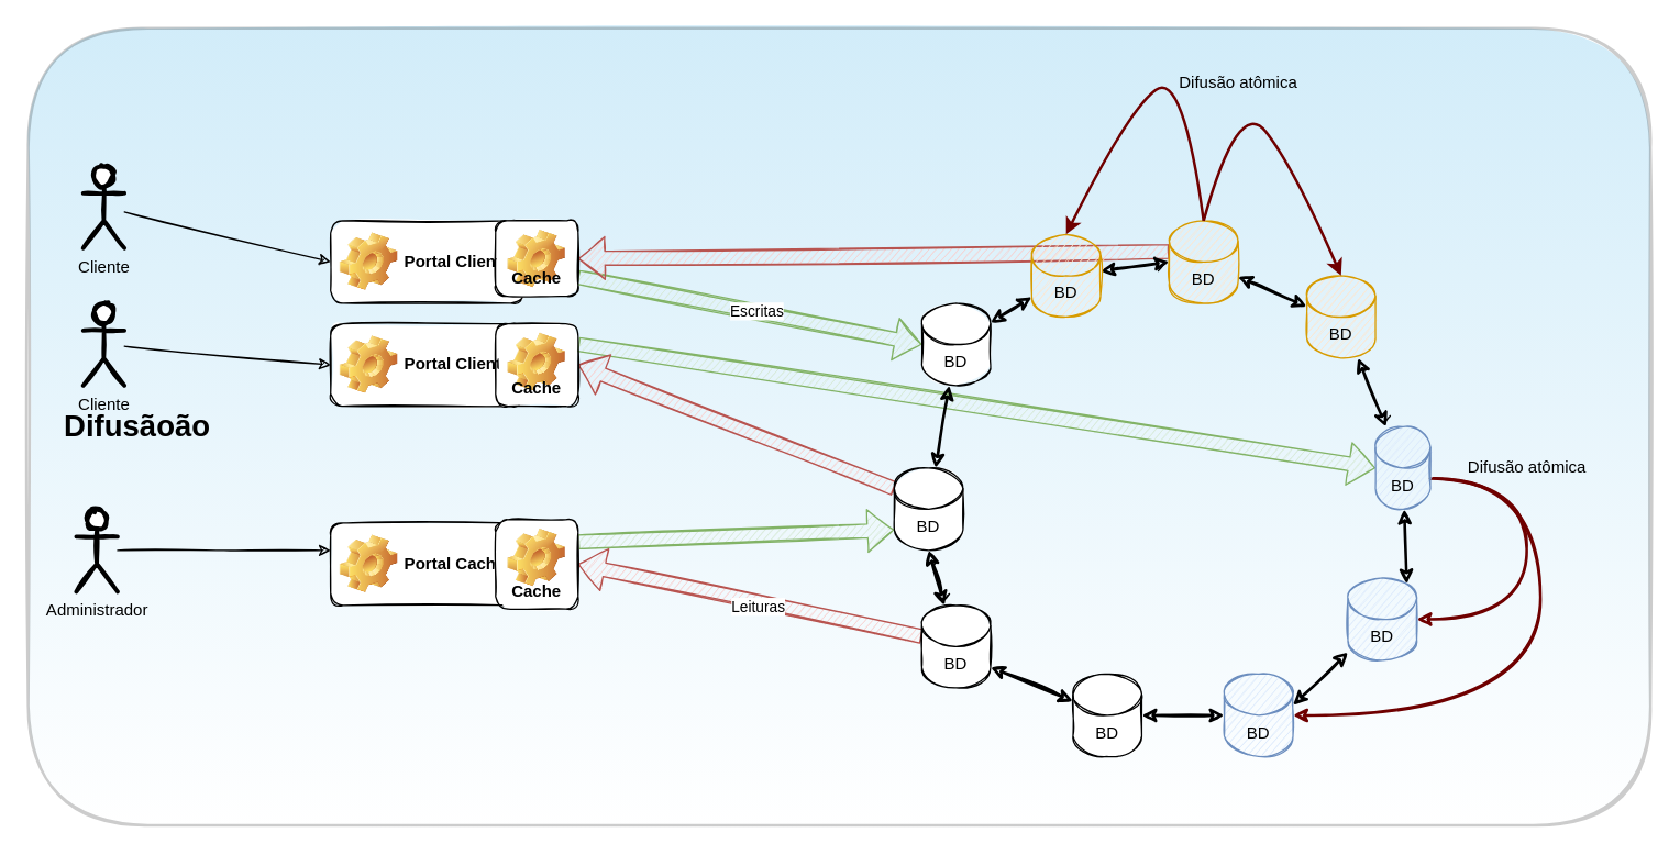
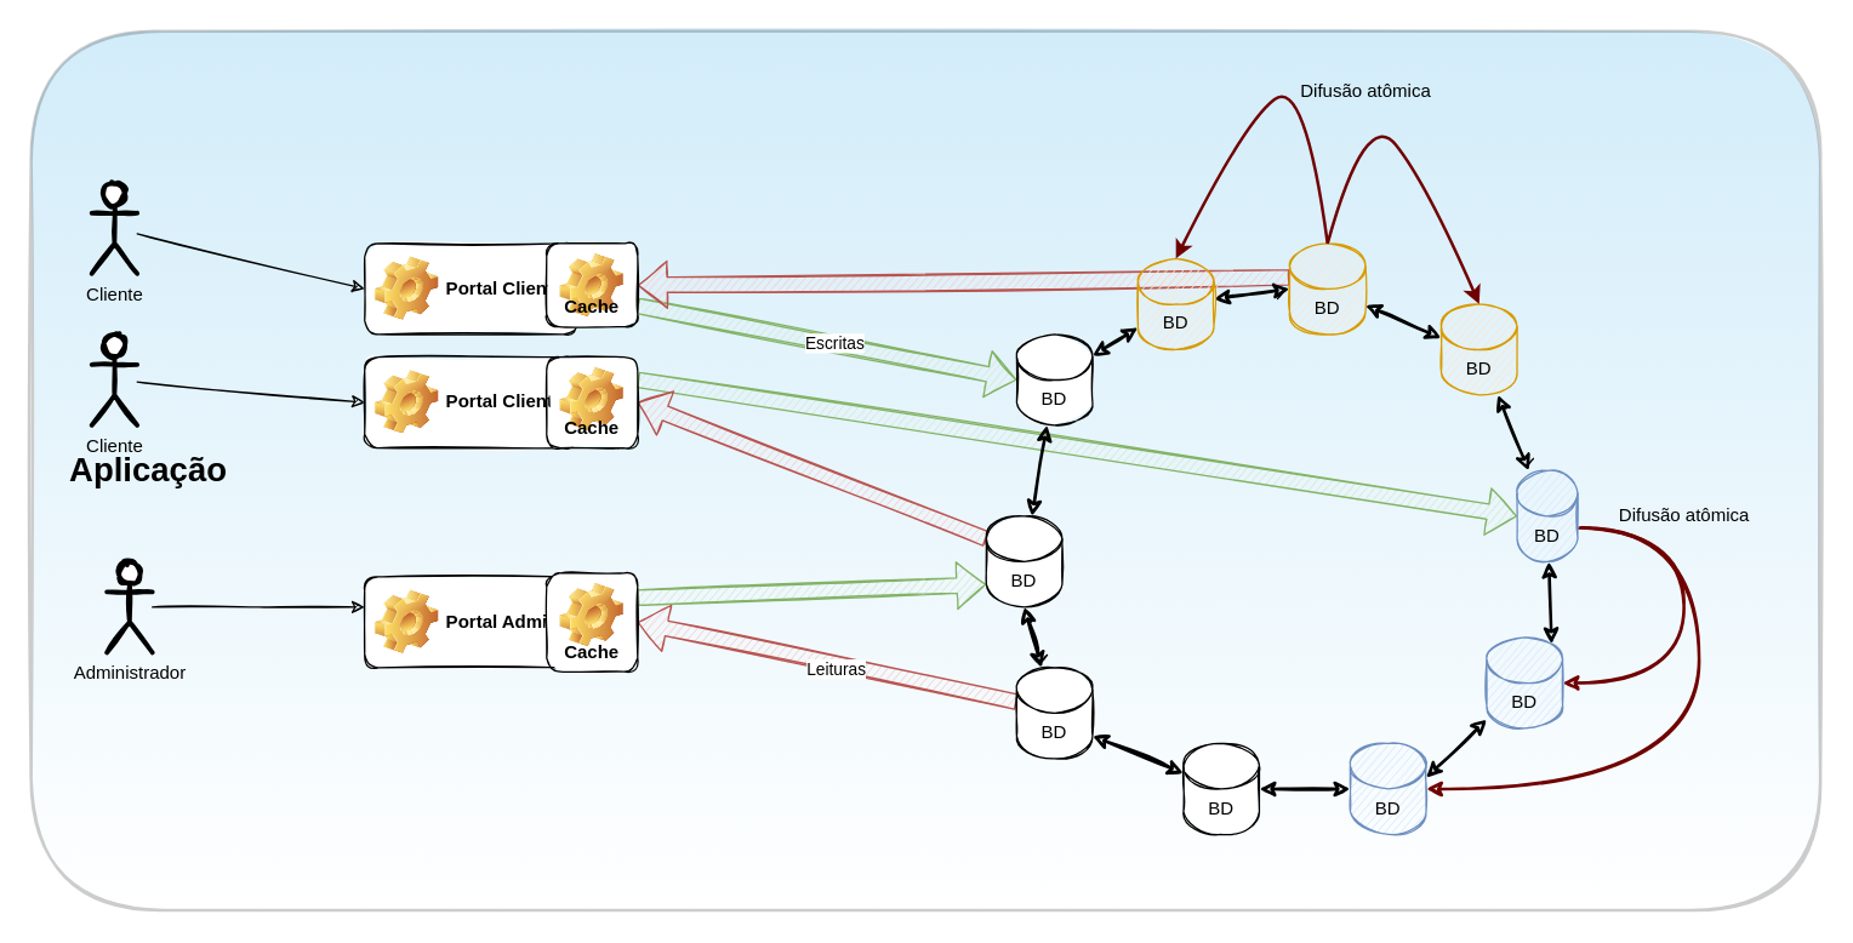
- <mxCell id="2" value="&lt;font style=&quot;font-size: 22px&quot;&gt;&lt;b&gt;&lt;font style=&quot;font-size: 22px&quot;&gt;&amp;nbsp; &amp;nbsp; Difusão&lt;/font&gt;ão&lt;/b&gt;&lt;/font&gt;" style="rounded=1;whiteSpace=wrap;html=1;strokeWidth=2;fillWeight=4;hachureGap=8;hachureAngle=45;fillColor=#1ba1e2;sketch=1;align=left;opacity=20;gradientColor=#ffffff;" parent="1" vertex="1"><mxGeometry x="20" y="20" width="1180" height="580" as="geometry" /></mxCell>
+ <mxCell id="2" value="&lt;font style=&quot;font-size: 22px&quot;&gt;&lt;b&gt;&lt;font style=&quot;font-size: 22px&quot;&gt;&amp;nbsp; &amp;nbsp; Aplicaç&lt;/font&gt;ão&lt;/b&gt;&lt;/font&gt;" style="rounded=1;whiteSpace=wrap;html=1;strokeWidth=2;fillWeight=4;hachureGap=8;hachureAngle=45;fillColor=#1ba1e2;sketch=1;align=left;opacity=20;gradientColor=#ffffff;" parent="1" vertex="1"><mxGeometry x="20" y="20" width="1180" height="580" as="geometry" /></mxCell>
- <mxCell id="15" value="Administrador" style="shape=umlActor;verticalLabelPosition=bottom;verticalAlign=top;html=1;outlineConnect=0;sketch=1;strokeWidth=3;" parent="1" vertex="1"><mxGeometry x="55" y="370" width="30" height="60" as="geometry" /></mxCell>
+ <mxCell id="15" value="Administrador" style="shape=umlActor;verticalLabelPosition=bottom;verticalAlign=top;html=1;outlineConnect=0;sketch=1;strokeWidth=3;" parent="1" vertex="1"><mxGeometry x="70" y="370" width="30" height="60" as="geometry" /></mxCell>
- <mxCell id="23" value="Portal Cache" style="label;whiteSpace=wrap;html=1;image=img/clipart/Gear_128x128.png;sketch=1;" parent="1" vertex="1"><mxGeometry x="240" y="380" width="140" height="60" as="geometry" /></mxCell>
+ <mxCell id="23" value="Portal Admin" style="label;whiteSpace=wrap;html=1;image=img/clipart/Gear_128x128.png;sketch=1;" parent="1" vertex="1"><mxGeometry x="240" y="380" width="140" height="60" as="geometry" /></mxCell>
